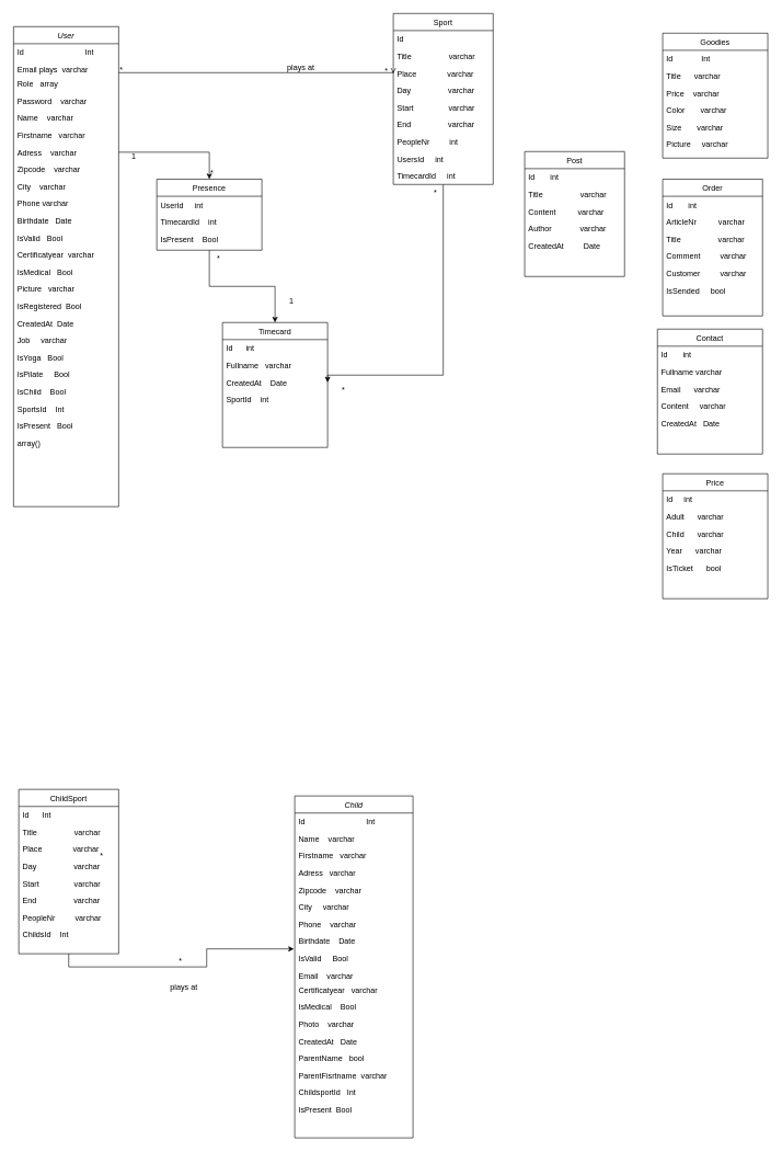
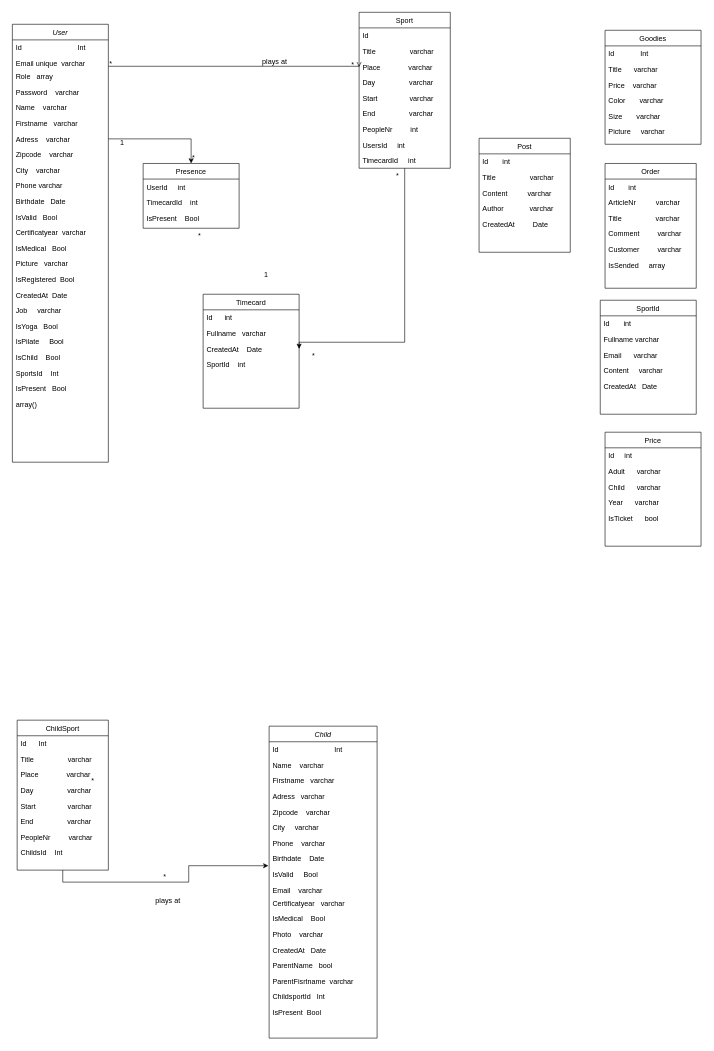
- <mxCell id="4" value="Email plays  varchar" style="text;align=left;verticalAlign=top;spacingLeft=4;spacingRight=4;overflow=hidden;rotatable=0;points=[[0,0.5],[1,0.5]];portConstraint=eastwest;" parent="2" vertex="1"><mxGeometry y="52" width="160" height="22" as="geometry" /></mxCell>
+ <mxCell id="4" value="Email unique  varchar" style="text;align=left;verticalAlign=top;spacingLeft=4;spacingRight=4;overflow=hidden;rotatable=0;points=[[0,0.5],[1,0.5]];portConstraint=eastwest;" parent="2" vertex="1"><mxGeometry y="52" width="160" height="22" as="geometry" /></mxCell>
- <mxCell id="117" style="edgeStyle=orthogonalEdgeStyle;rounded=0;orthogonalLoop=1;jettySize=auto;html=1;exitX=0.5;exitY=1;exitDx=0;exitDy=0;entryX=0.5;entryY=0;entryDx=0;entryDy=0;" parent="1" source="118" target="112" edge="1"><mxGeometry relative="1" as="geometry" /></mxCell>
- <mxCell id="99" value="IsSended      bool" style="text;align=left;verticalAlign=top;spacingLeft=4;spacingRight=4;overflow=hidden;rotatable=0;points=[[0,0.5],[1,0.5]];portConstraint=eastwest;rounded=0;shadow=0;html=0;" parent="93" vertex="1"><mxGeometry y="156" width="152" height="26" as="geometry" /></mxCell>
+ <mxCell id="99" value="IsSended      array" style="text;align=left;verticalAlign=top;spacingLeft=4;spacingRight=4;overflow=hidden;rotatable=0;points=[[0,0.5],[1,0.5]];portConstraint=eastwest;rounded=0;shadow=0;html=0;" parent="93" vertex="1"><mxGeometry y="156" width="152" height="26" as="geometry" /></mxCell>
- <mxCell id="106" value="Contact" style="swimlane;fontStyle=0;align=center;verticalAlign=top;childLayout=stackLayout;horizontal=1;startSize=26;horizontalStack=0;resizeParent=1;resizeLast=0;collapsible=1;marginBottom=0;rounded=0;shadow=0;strokeWidth=1;" parent="1" vertex="1"><mxGeometry x="1000" y="500" width="160" height="190" as="geometry"><mxRectangle x="340" y="380" width="170" height="26" as="alternateBounds" /></mxGeometry></mxCell>
+ <mxCell id="106" value="SportId" style="swimlane;fontStyle=0;align=center;verticalAlign=top;childLayout=stackLayout;horizontal=1;startSize=26;horizontalStack=0;resizeParent=1;resizeLast=0;collapsible=1;marginBottom=0;rounded=0;shadow=0;strokeWidth=1;" parent="1" vertex="1"><mxGeometry x="1000" y="500" width="160" height="190" as="geometry"><mxRectangle x="340" y="380" width="170" height="26" as="alternateBounds" /></mxGeometry></mxCell>
